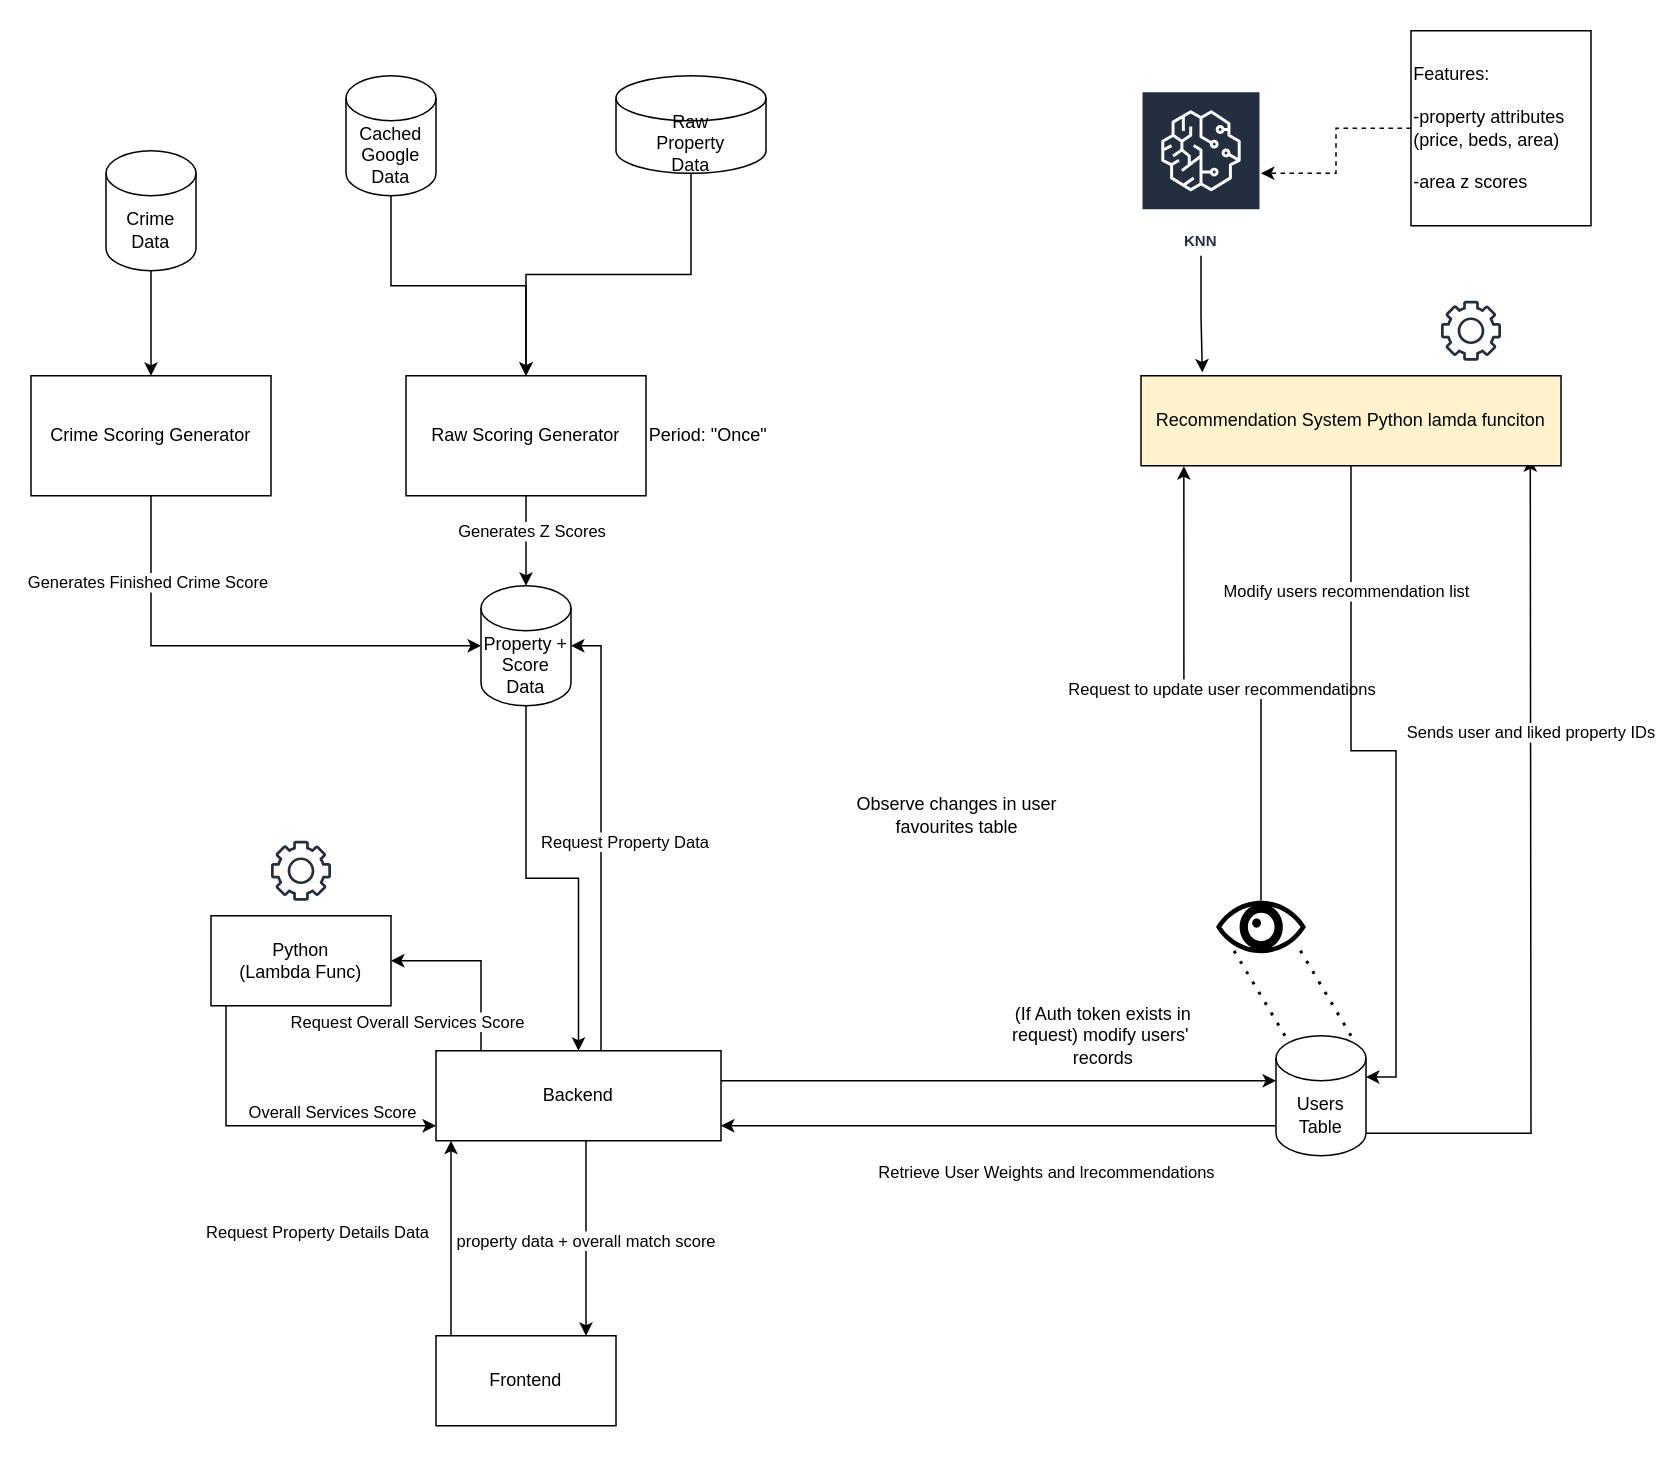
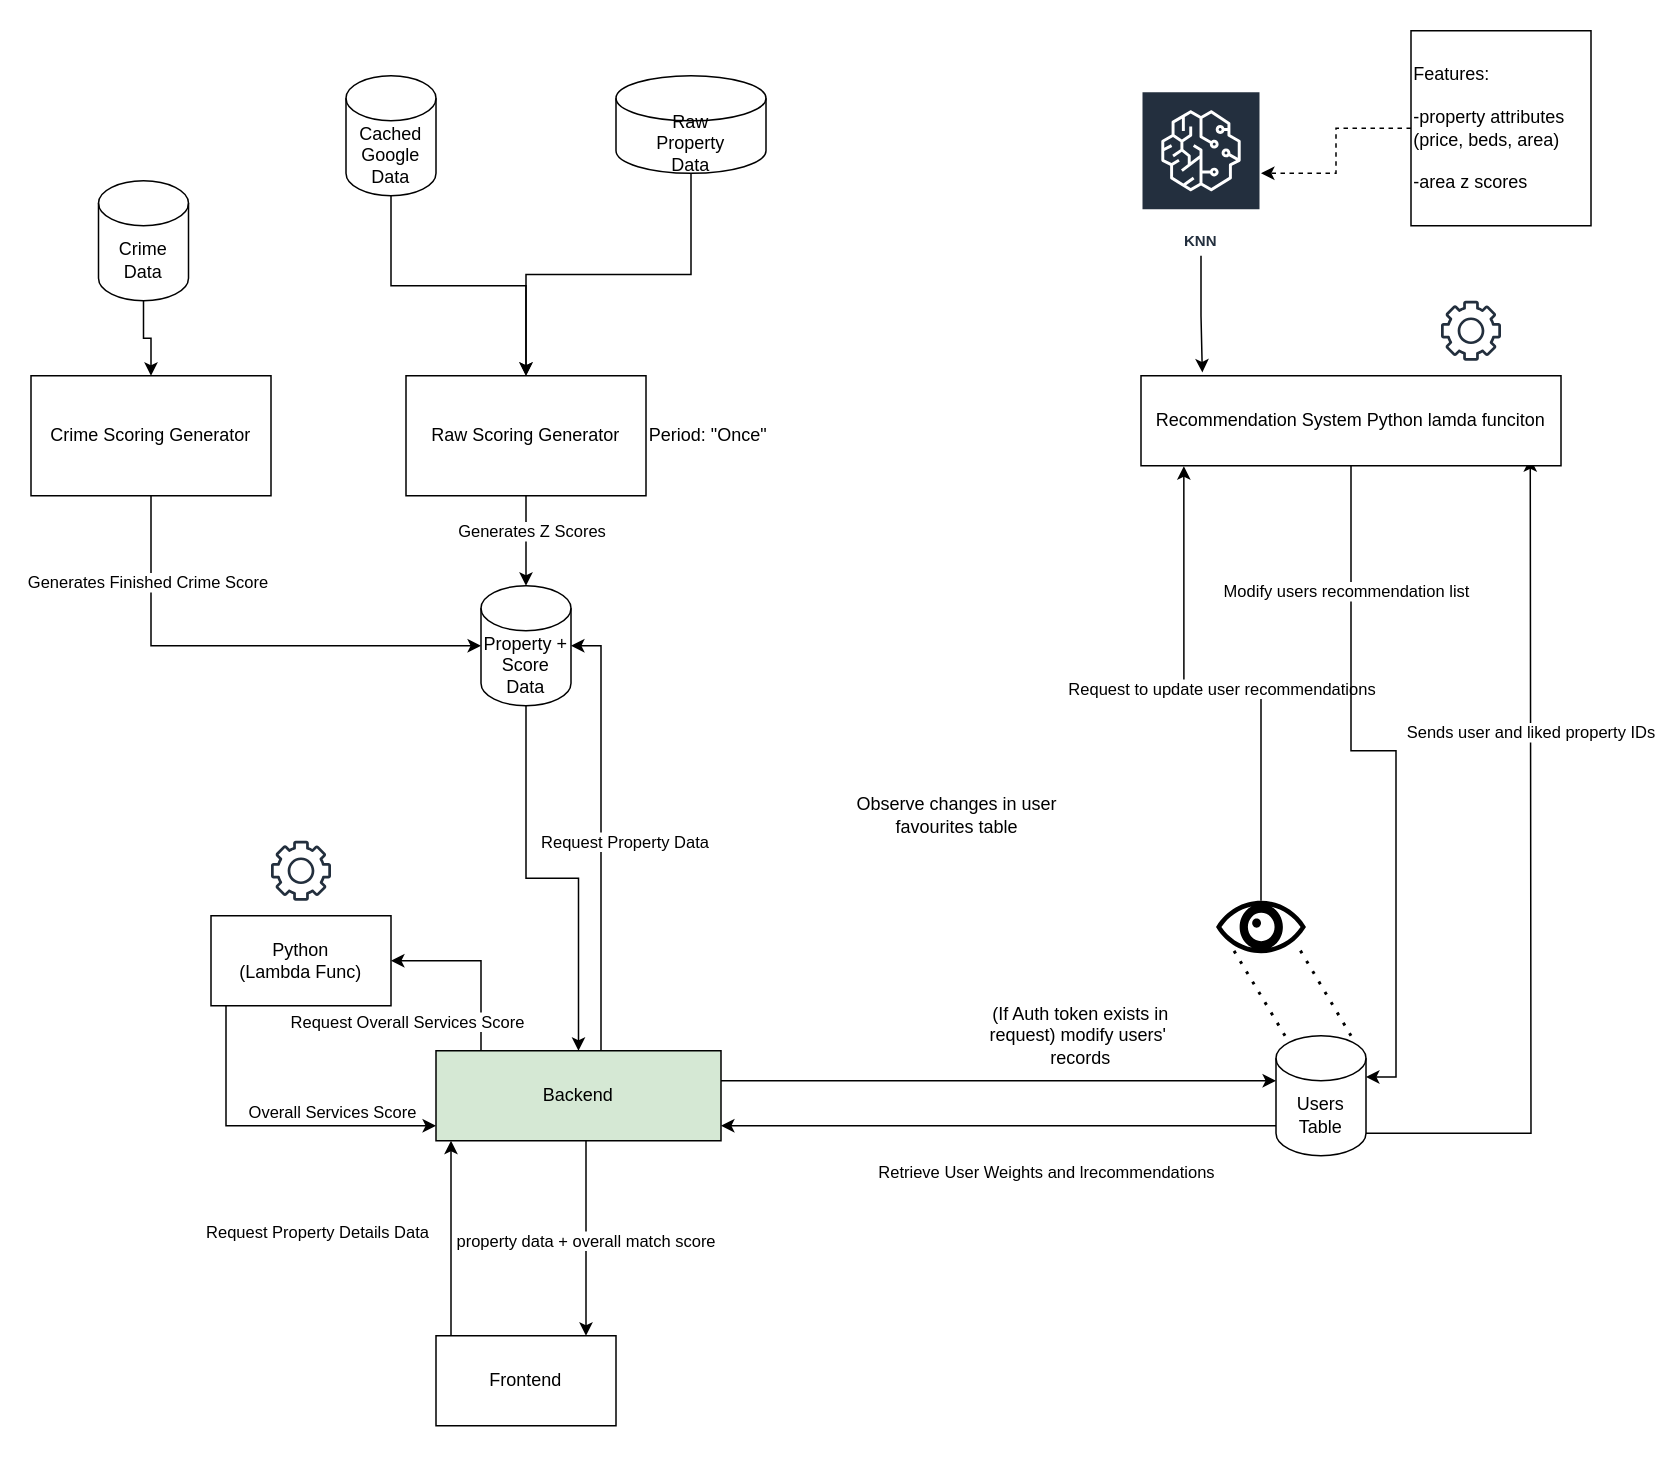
- <mxCell id="16" value="Crime&lt;br&gt;Data" style="shape=cylinder3;whiteSpace=wrap;html=1;boundedLbl=1;backgroundOutline=1;size=15;" parent="1" vertex="1"><mxGeometry x="70" y="100" width="60" height="80" as="geometry" /></mxCell>
+ <mxCell id="16" value="Crime&lt;br&gt;Data" style="shape=cylinder3;whiteSpace=wrap;html=1;boundedLbl=1;backgroundOutline=1;size=15;" parent="1" vertex="1"><mxGeometry x="65" y="120" width="60" height="80" as="geometry" /></mxCell>
- <mxCell id="43" value="Recommendation System Python lamda funciton" style="rounded=0;whiteSpace=wrap;html=1;fillColor=#fff2cc;" parent="1" vertex="1"><mxGeometry x="760" y="250" width="280" height="60" as="geometry" /></mxCell>
+ <mxCell id="43" value="Recommendation System Python lamda funciton" style="rounded=0;whiteSpace=wrap;html=1;" parent="1" vertex="1"><mxGeometry x="760" y="250" width="280" height="60" as="geometry" /></mxCell>
- <mxCell id="44" value="(If Auth token exists in request) modify users'&amp;nbsp; records" style="text;strokeColor=none;align=center;fillColor=none;html=1;verticalAlign=middle;whiteSpace=wrap;rounded=0;" parent="1" vertex="1"><mxGeometry x="670" y="650" width="130" height="80" as="geometry" /></mxCell>
+ <mxCell id="44" value="(If Auth token exists in request) modify users'&amp;nbsp; records" style="text;strokeColor=none;align=center;fillColor=none;html=1;verticalAlign=middle;whiteSpace=wrap;rounded=0;" parent="1" vertex="1"><mxGeometry x="655" y="650" width="130" height="80" as="geometry" /></mxCell>
- <mxCell id="26" value="Backend" style="rounded=0;whiteSpace=wrap;html=1;" parent="1" vertex="1"><mxGeometry x="290" y="700" width="190" height="60" as="geometry" /></mxCell>
+ <mxCell id="26" value="Backend" style="rounded=0;whiteSpace=wrap;html=1;fillColor=#d5e8d4;" parent="1" vertex="1"><mxGeometry x="290" y="700" width="190" height="60" as="geometry" /></mxCell>
